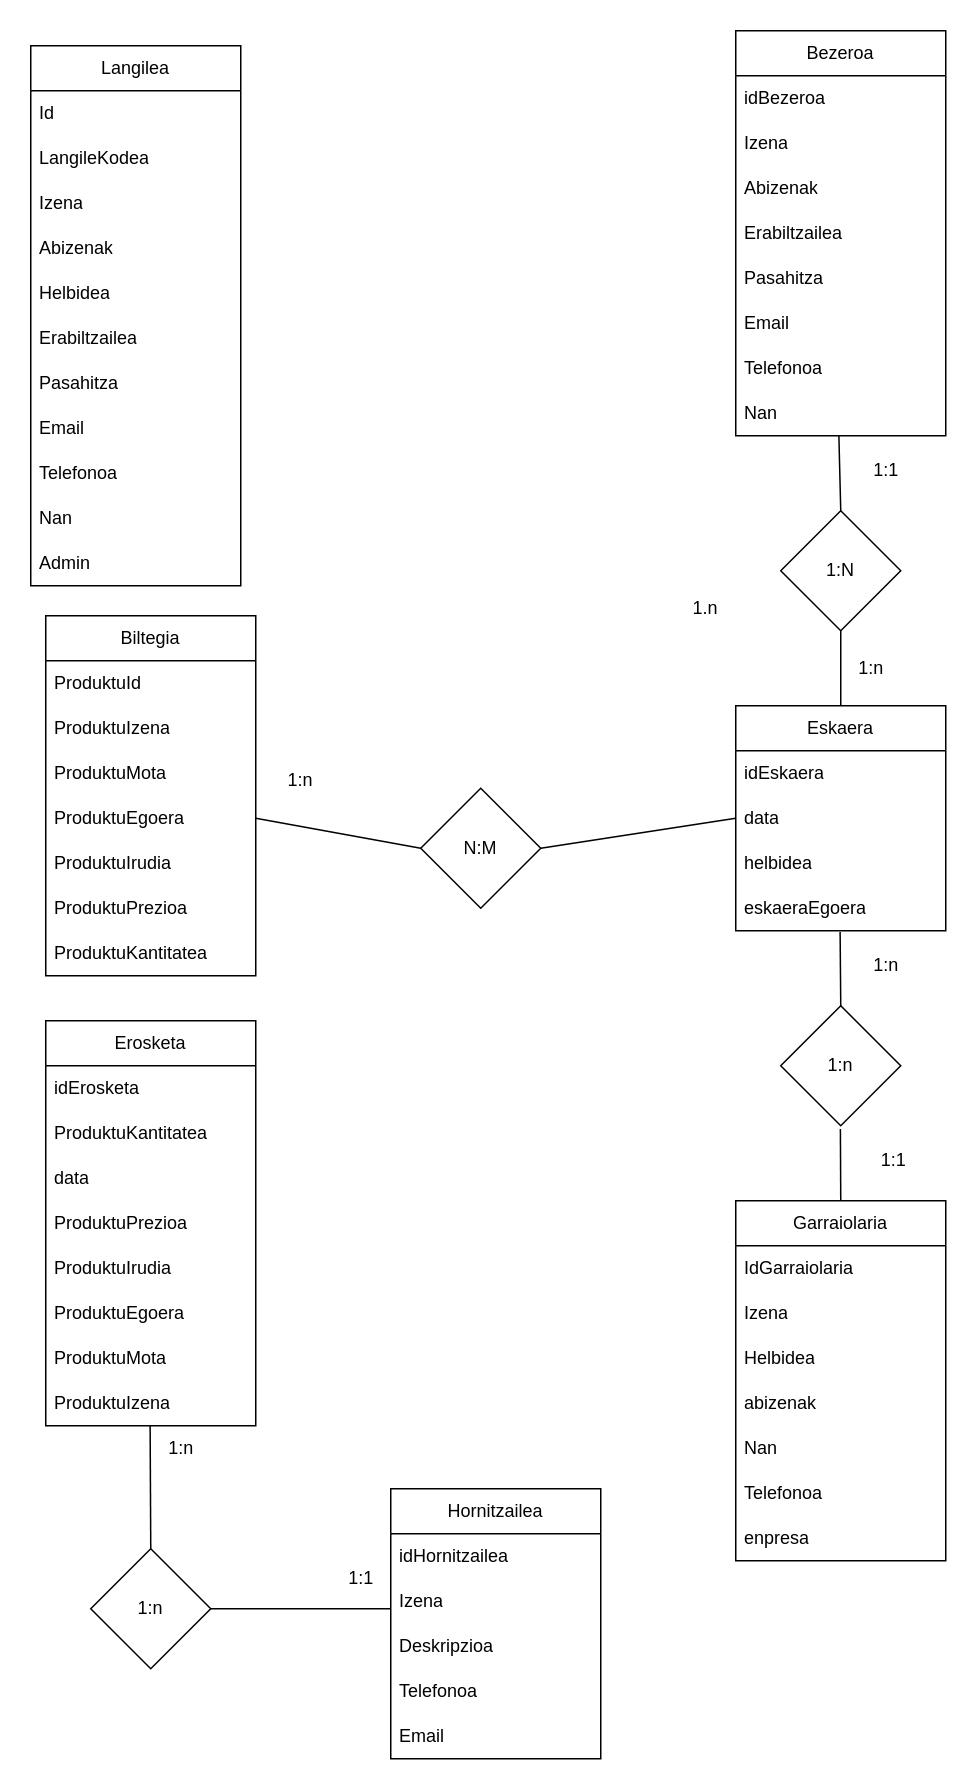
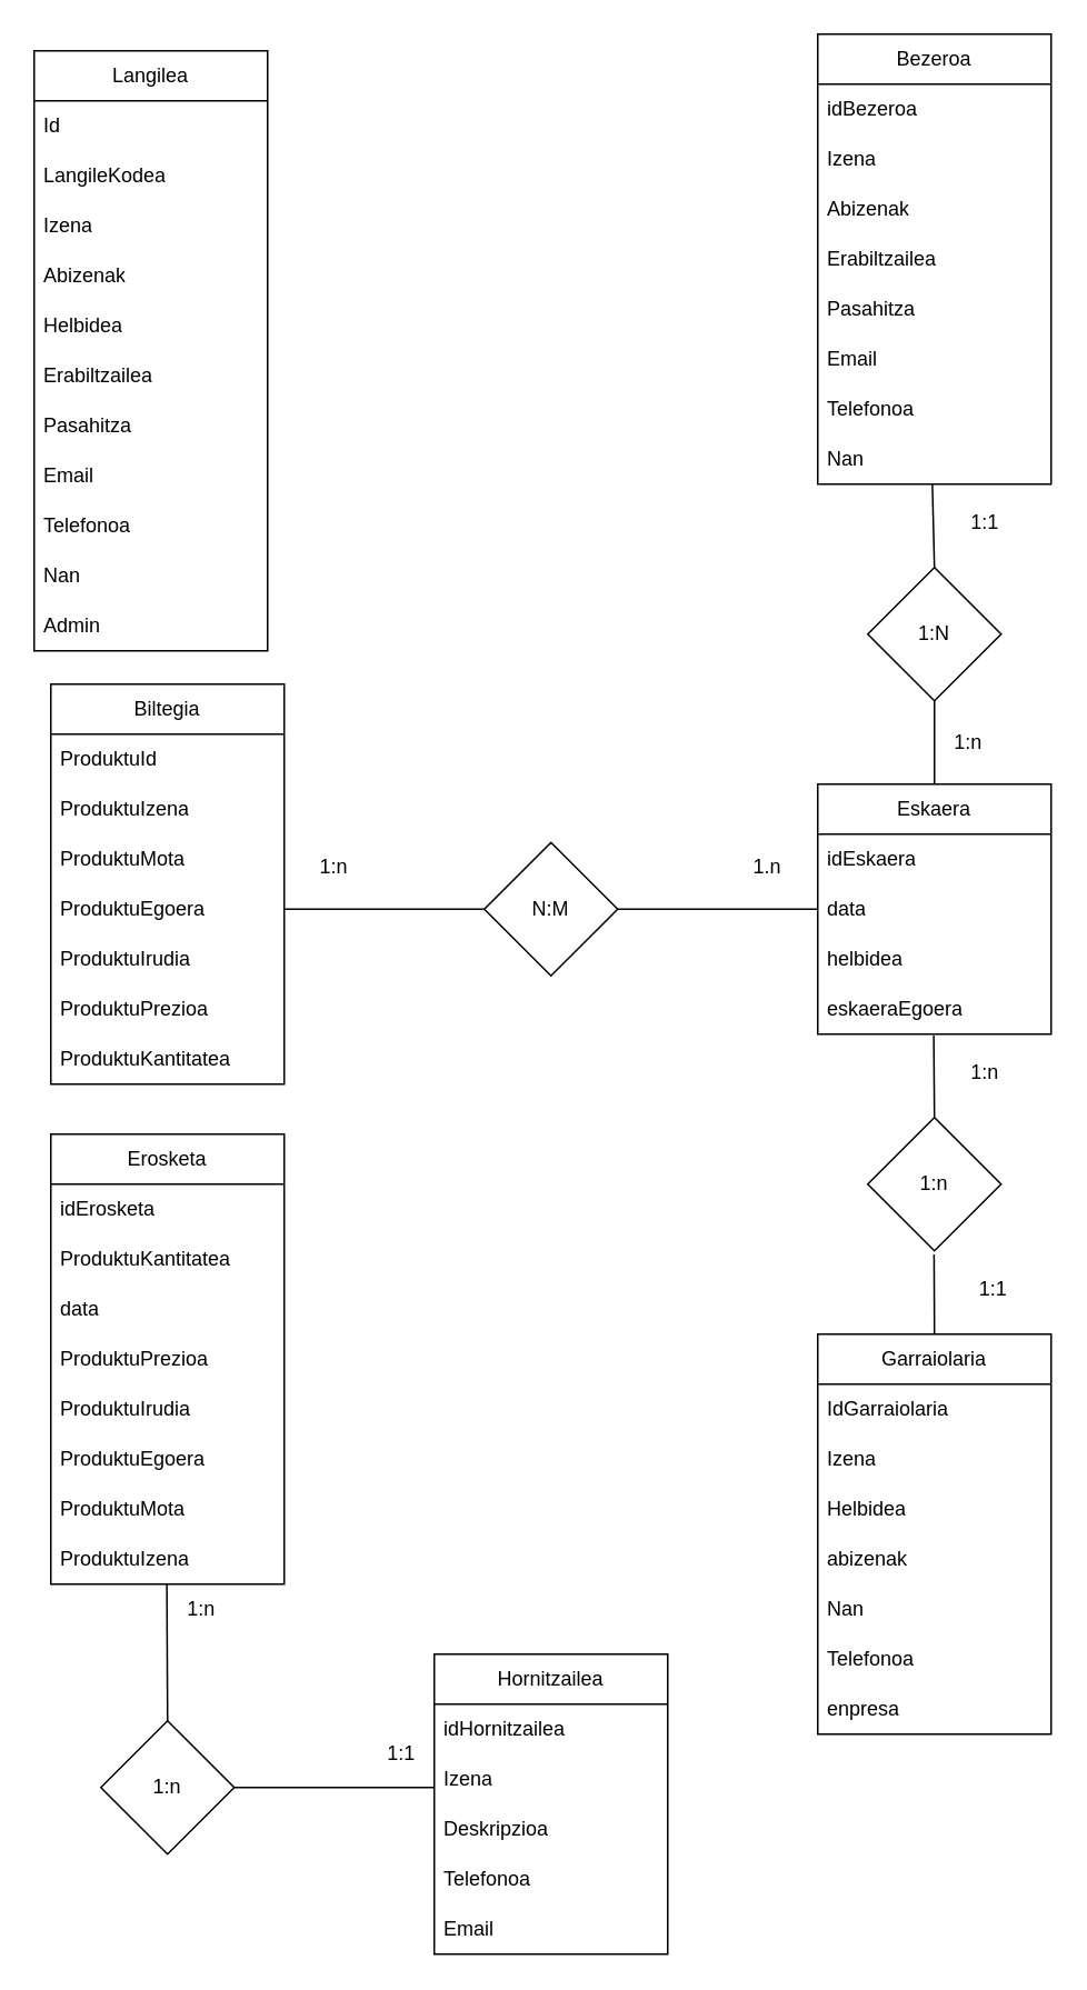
- <mxCell id="77" value="1.n" style="text;html=1;align=center;verticalAlign=middle;whiteSpace=wrap;rounded=0;" vertex="1" parent="1"><mxGeometry x="440" y="390" width="60" height="30" as="geometry" /></mxCell>
+ <mxCell id="77" value="1.n" style="text;html=1;align=center;verticalAlign=middle;whiteSpace=wrap;rounded=0;" vertex="1" parent="1"><mxGeometry x="430" y="505" width="60" height="30" as="geometry" /></mxCell>
- <mxCell id="74" value="N:M" style="rhombus;whiteSpace=wrap;html=1;" vertex="1" parent="1"><mxGeometry x="280" y="525" width="80" height="80" as="geometry" /></mxCell>
+ <mxCell id="74" value="N:M" style="rhombus;whiteSpace=wrap;html=1;" vertex="1" parent="1"><mxGeometry x="290" y="505" width="80" height="80" as="geometry" /></mxCell>
